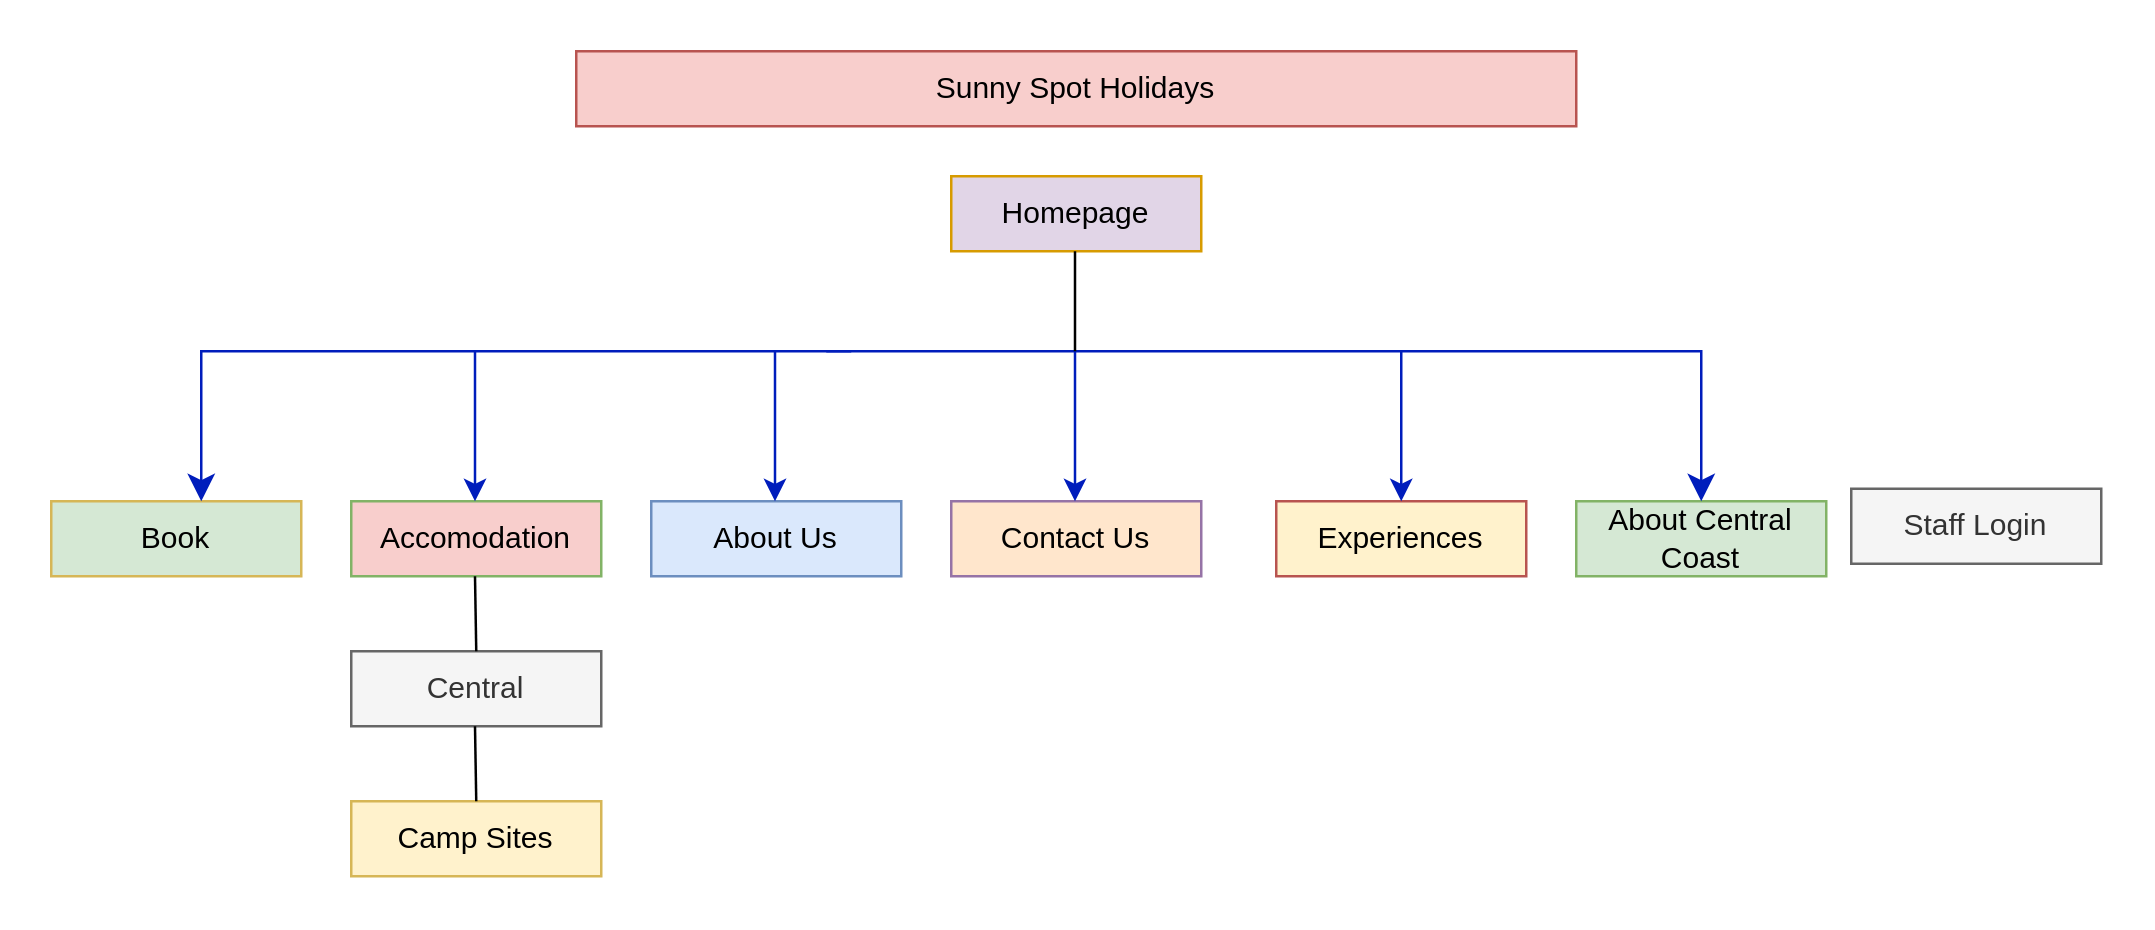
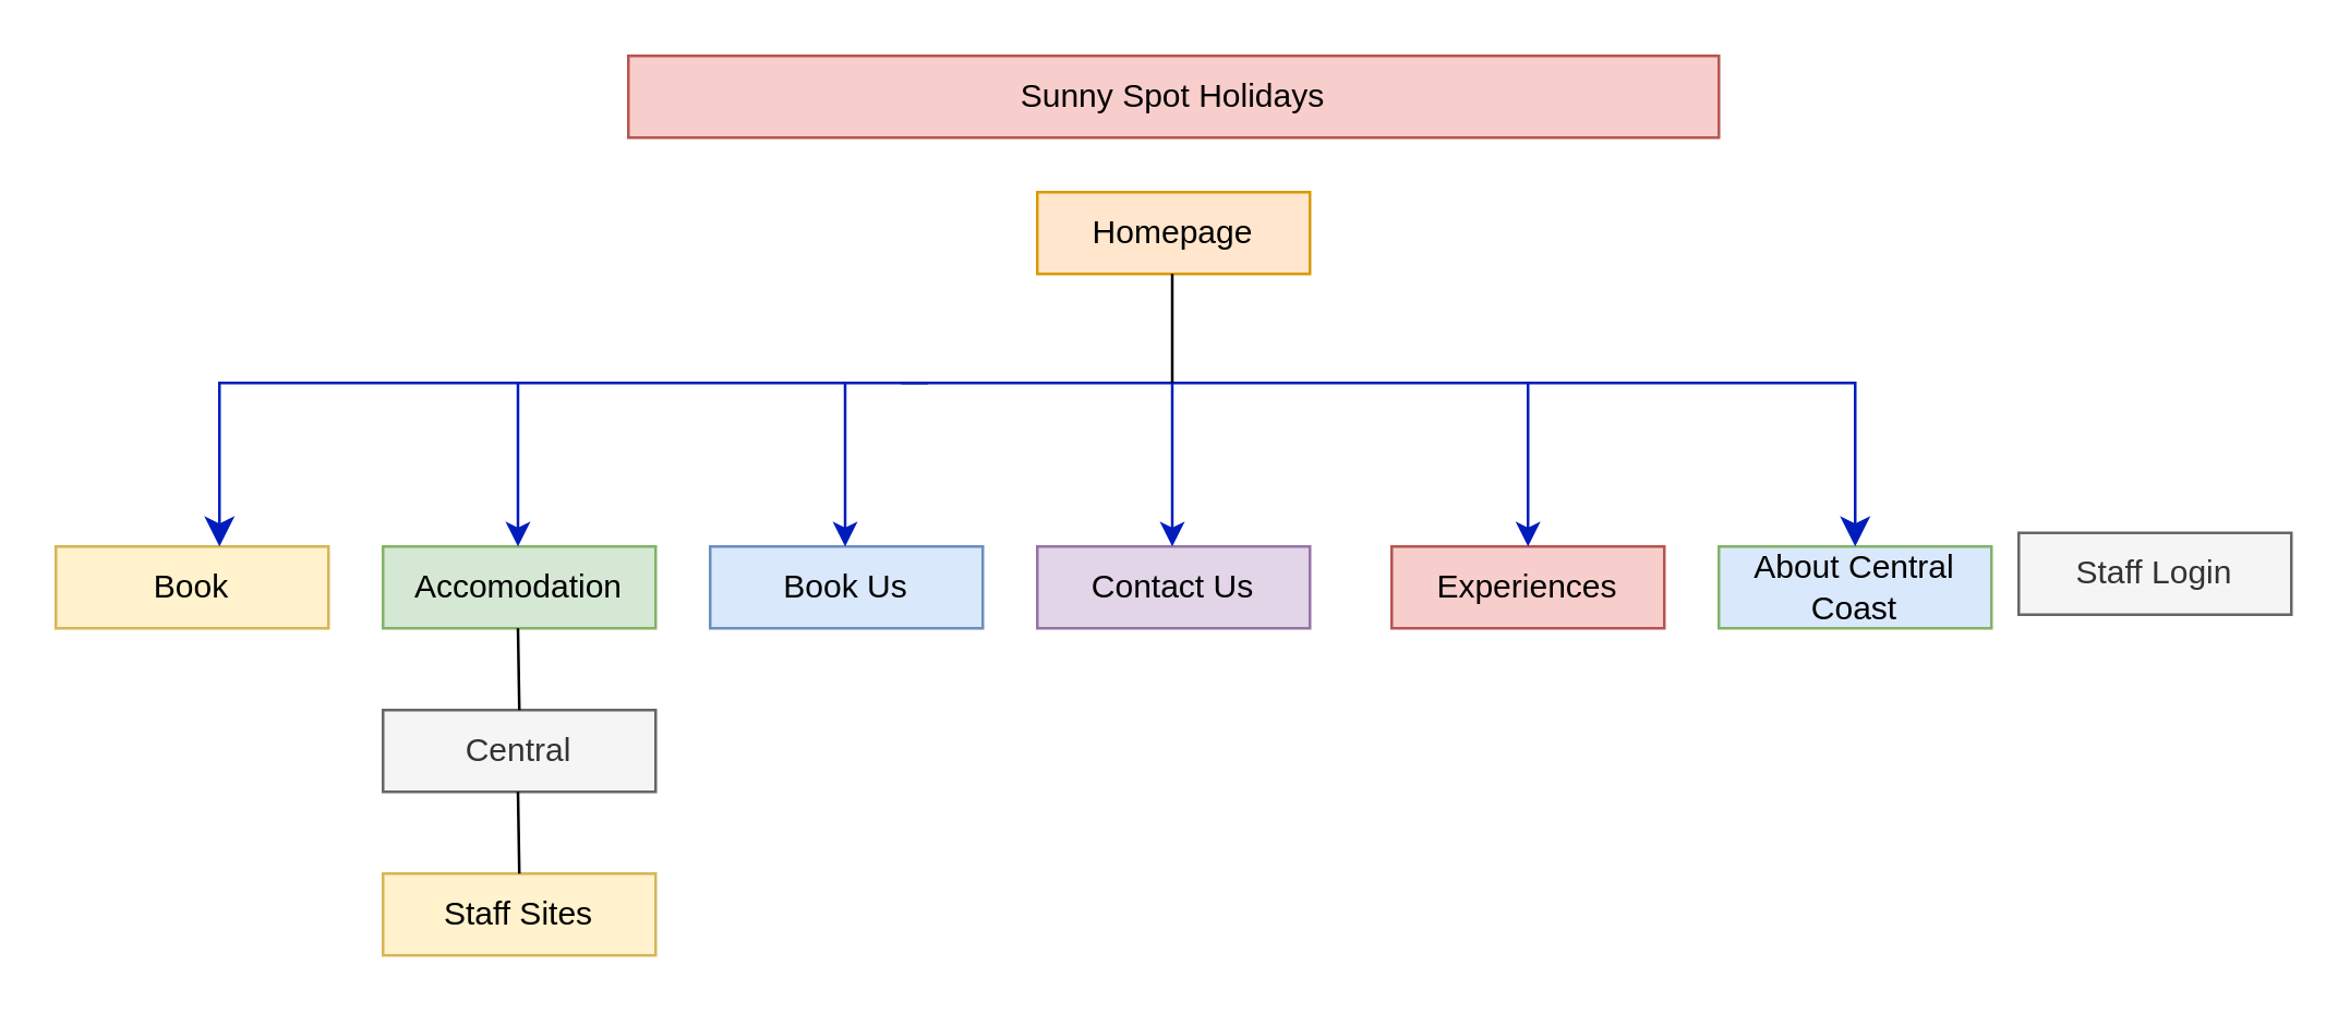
- <mxCell id="3" value="Homepage" style="rounded=0;whiteSpace=wrap;html=1;fillColor=#e1d5e7;strokeColor=#d79b00;" vertex="1" parent="1"><mxGeometry x="380" y="70" width="100" height="30" as="geometry" /></mxCell>
+ <mxCell id="3" value="Homepage" style="rounded=0;whiteSpace=wrap;html=1;fillColor=#ffe6cc;strokeColor=#d79b00;" vertex="1" parent="1"><mxGeometry x="380" y="70" width="100" height="30" as="geometry" /></mxCell>
- <mxCell id="7" value="Book" style="rounded=0;whiteSpace=wrap;html=1;fillColor=#d5e8d4;strokeColor=#d6b656;" vertex="1" parent="1"><mxGeometry x="20" y="200" width="100" height="30" as="geometry" /></mxCell>
+ <mxCell id="7" value="Book" style="rounded=0;whiteSpace=wrap;html=1;fillColor=#fff2cc;strokeColor=#d6b656;" vertex="1" parent="1"><mxGeometry x="20" y="200" width="100" height="30" as="geometry" /></mxCell>
- <mxCell id="11" value="Accomodation" style="rounded=0;whiteSpace=wrap;html=1;fillColor=#f8cecc;strokeColor=#82b366;" vertex="1" parent="1"><mxGeometry x="140" y="200" width="100" height="30" as="geometry" /></mxCell>
+ <mxCell id="11" value="Accomodation" style="rounded=0;whiteSpace=wrap;html=1;fillColor=#d5e8d4;strokeColor=#82b366;" vertex="1" parent="1"><mxGeometry x="140" y="200" width="100" height="30" as="geometry" /></mxCell>
- <mxCell id="6" value="About Us" style="rounded=0;whiteSpace=wrap;html=1;fillColor=#dae8fc;strokeColor=#6c8ebf;" vertex="1" parent="1"><mxGeometry x="260" y="200" width="100" height="30" as="geometry" /></mxCell>
+ <mxCell id="6" value="Book Us" style="rounded=0;whiteSpace=wrap;html=1;fillColor=#dae8fc;strokeColor=#6c8ebf;" vertex="1" parent="1"><mxGeometry x="260" y="200" width="100" height="30" as="geometry" /></mxCell>
- <mxCell id="12" value="Contact Us" style="rounded=0;whiteSpace=wrap;html=1;fillColor=#ffe6cc;strokeColor=#9673a6;" vertex="1" parent="1"><mxGeometry x="380" y="200" width="100" height="30" as="geometry" /></mxCell>
+ <mxCell id="12" value="Contact Us" style="rounded=0;whiteSpace=wrap;html=1;fillColor=#e1d5e7;strokeColor=#9673a6;" vertex="1" parent="1"><mxGeometry x="380" y="200" width="100" height="30" as="geometry" /></mxCell>
- <mxCell id="8" value="Experiences" style="rounded=0;whiteSpace=wrap;html=1;fillColor=#fff2cc;strokeColor=#b85450;" vertex="1" parent="1"><mxGeometry x="510" y="200" width="100" height="30" as="geometry" /></mxCell>
+ <mxCell id="8" value="Experiences" style="rounded=0;whiteSpace=wrap;html=1;fillColor=#f8cecc;strokeColor=#b85450;" vertex="1" parent="1"><mxGeometry x="510" y="200" width="100" height="30" as="geometry" /></mxCell>
- <mxCell id="9" value="About Central Coast" style="rounded=0;whiteSpace=wrap;html=1;fillColor=#d5e8d4;strokeColor=#82b366;" vertex="1" parent="1"><mxGeometry x="630" y="200" width="100" height="30" as="geometry" /></mxCell>
+ <mxCell id="9" value="About Central Coast" style="rounded=0;whiteSpace=wrap;html=1;fillColor=#dae8fc;strokeColor=#82b366;" vertex="1" parent="1"><mxGeometry x="630" y="200" width="100" height="30" as="geometry" /></mxCell>
- <mxCell id="5" value="Camp Sites" style="rounded=0;whiteSpace=wrap;html=1;fillColor=#fff2cc;strokeColor=#d6b656;" vertex="1" parent="1"><mxGeometry x="140" y="320" width="100" height="30" as="geometry" /></mxCell>
+ <mxCell id="5" value="Staff Sites" style="rounded=0;whiteSpace=wrap;html=1;fillColor=#fff2cc;strokeColor=#d6b656;" vertex="1" parent="1"><mxGeometry x="140" y="320" width="100" height="30" as="geometry" /></mxCell>
